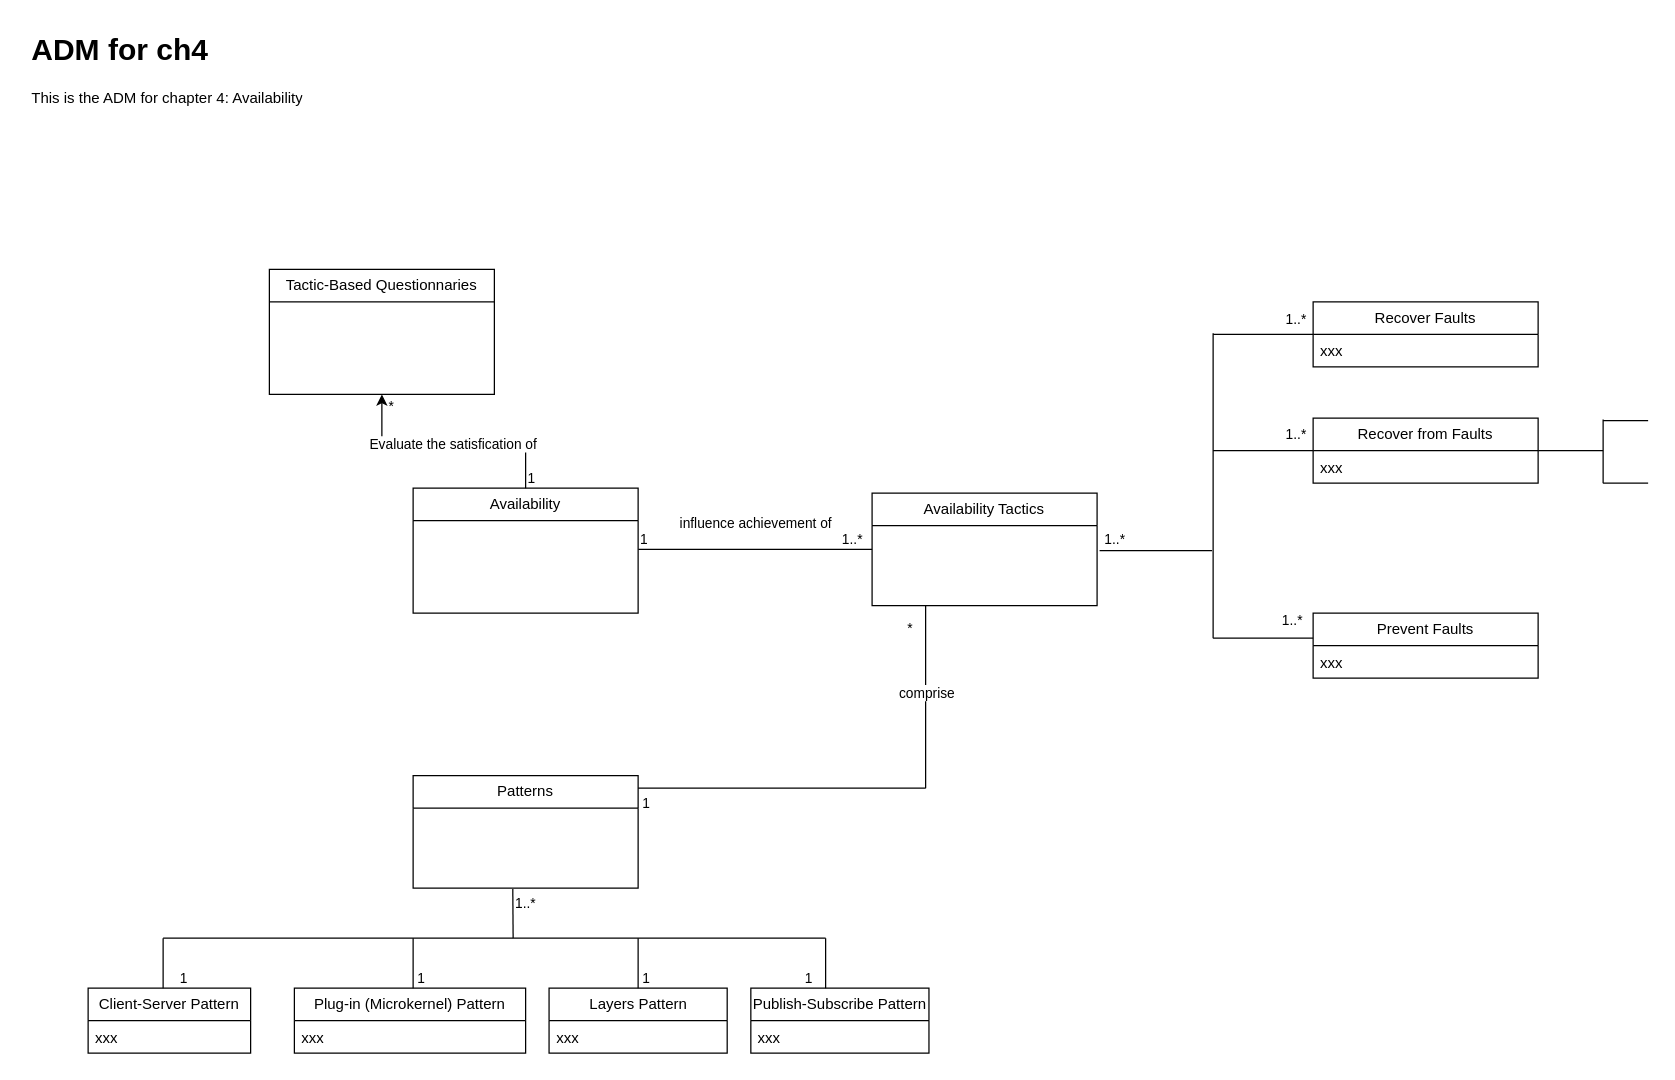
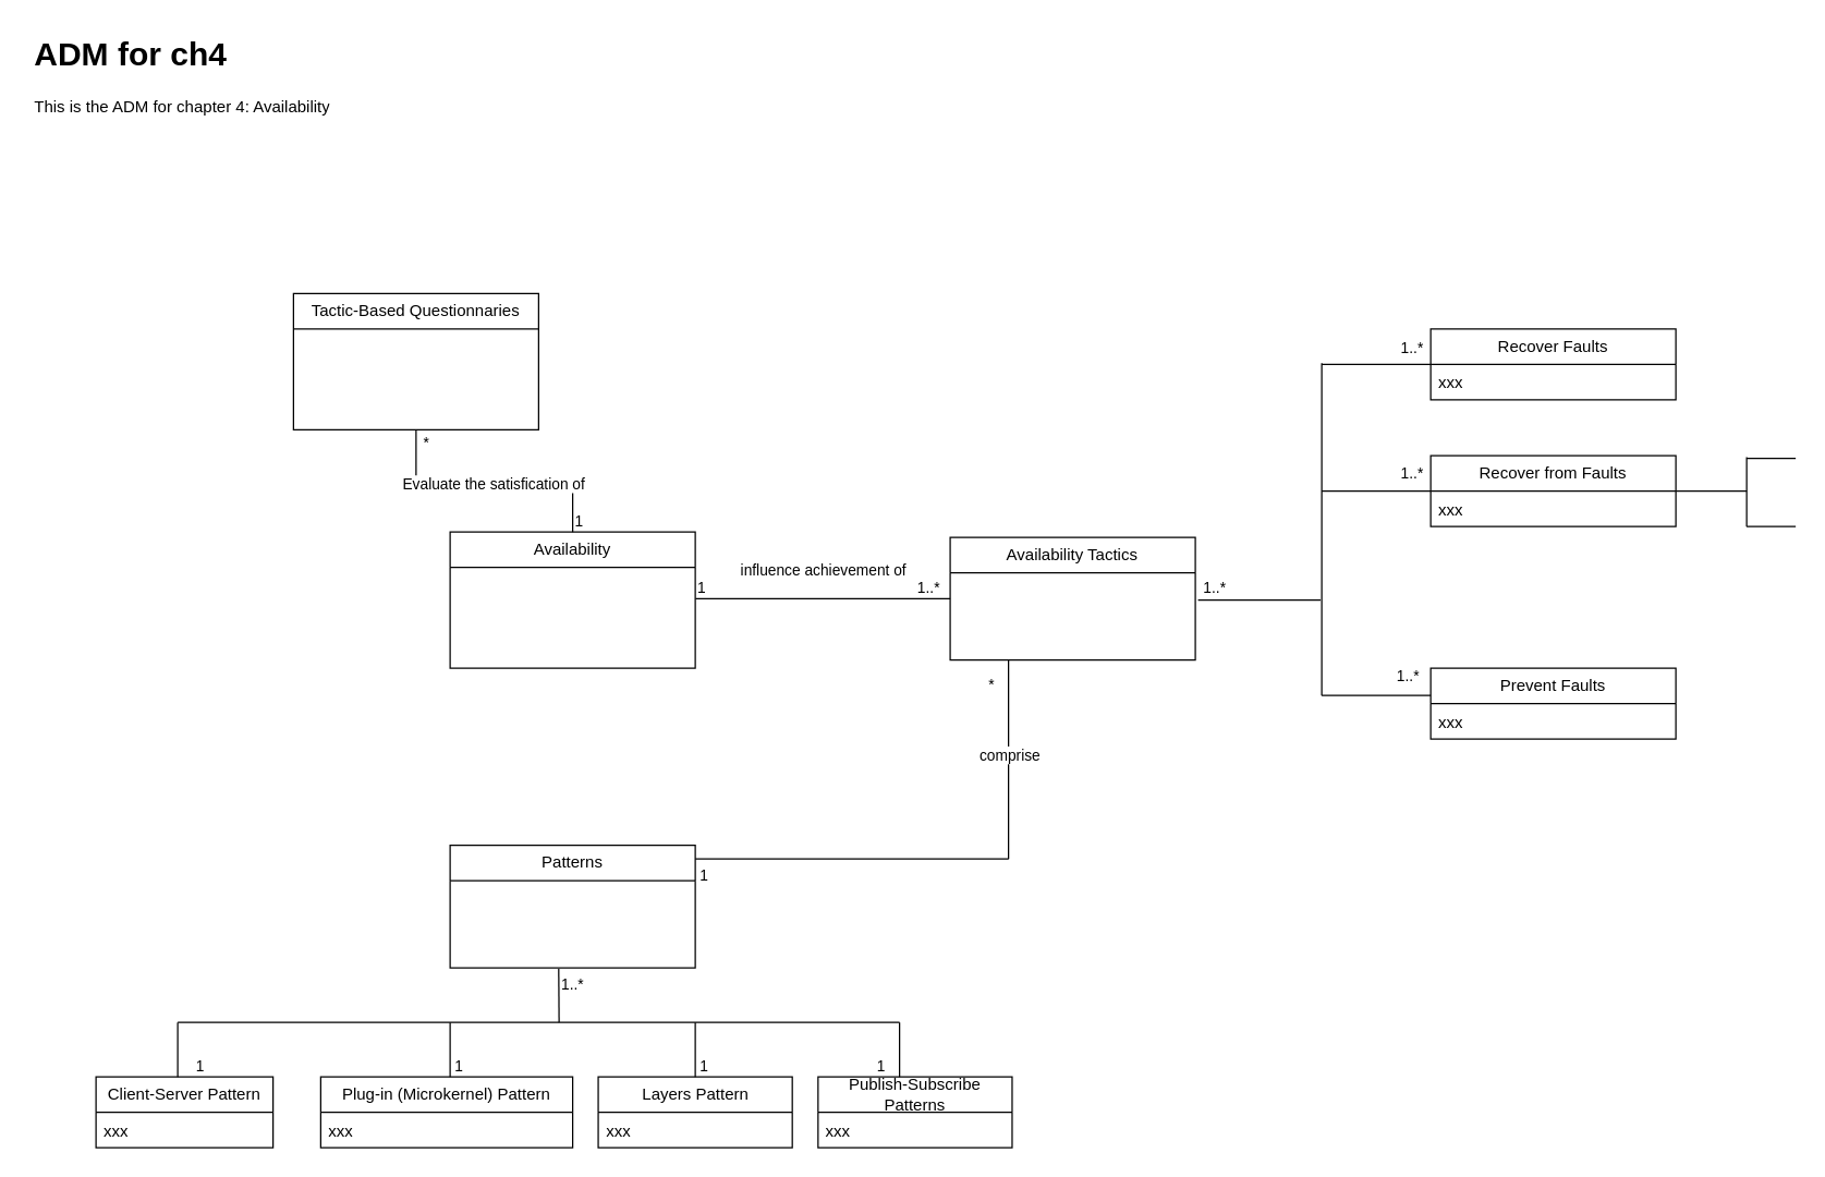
- <mxCell id="6" value="" style="endArrow=classic;html=1;edgeStyle=orthogonalEdgeStyle;rounded=0;exitX=0.5;exitY=0;exitDx=0;exitDy=0;" parent="1" source="3" target="4" edge="1"><mxGeometry relative="1" as="geometry"><mxPoint x="410.08" y="300" as="sourcePoint" /><mxPoint x="570.08" y="300" as="targetPoint" /></mxGeometry></mxCell>
+ <mxCell id="6" value="" style="endArrow=none;html=1;edgeStyle=orthogonalEdgeStyle;rounded=0;exitX=0.5;exitY=0;exitDx=0;exitDy=0;" parent="1" source="3" target="4" edge="1"><mxGeometry relative="1" as="geometry"><mxPoint x="410.08" y="300" as="sourcePoint" /><mxPoint x="570.08" y="300" as="targetPoint" /></mxGeometry></mxCell>
- <mxCell id="43" value="Publish-Subscribe Pattern" style="swimlane;fontStyle=0;childLayout=stackLayout;horizontal=1;startSize=26;fillColor=none;horizontalStack=0;resizeParent=1;resizeParentMax=0;resizeLast=0;collapsible=1;marginBottom=0;whiteSpace=wrap;html=1;" parent="1" vertex="1"><mxGeometry x="600.17" y="790" width="142.5" height="52" as="geometry" /></mxCell>
+ <mxCell id="43" value="Publish-Subscribe Patterns" style="swimlane;fontStyle=0;childLayout=stackLayout;horizontal=1;startSize=26;fillColor=none;horizontalStack=0;resizeParent=1;resizeParentMax=0;resizeLast=0;collapsible=1;marginBottom=0;whiteSpace=wrap;html=1;" parent="1" vertex="1"><mxGeometry x="600.17" y="790" width="142.5" height="52" as="geometry" /></mxCell>
